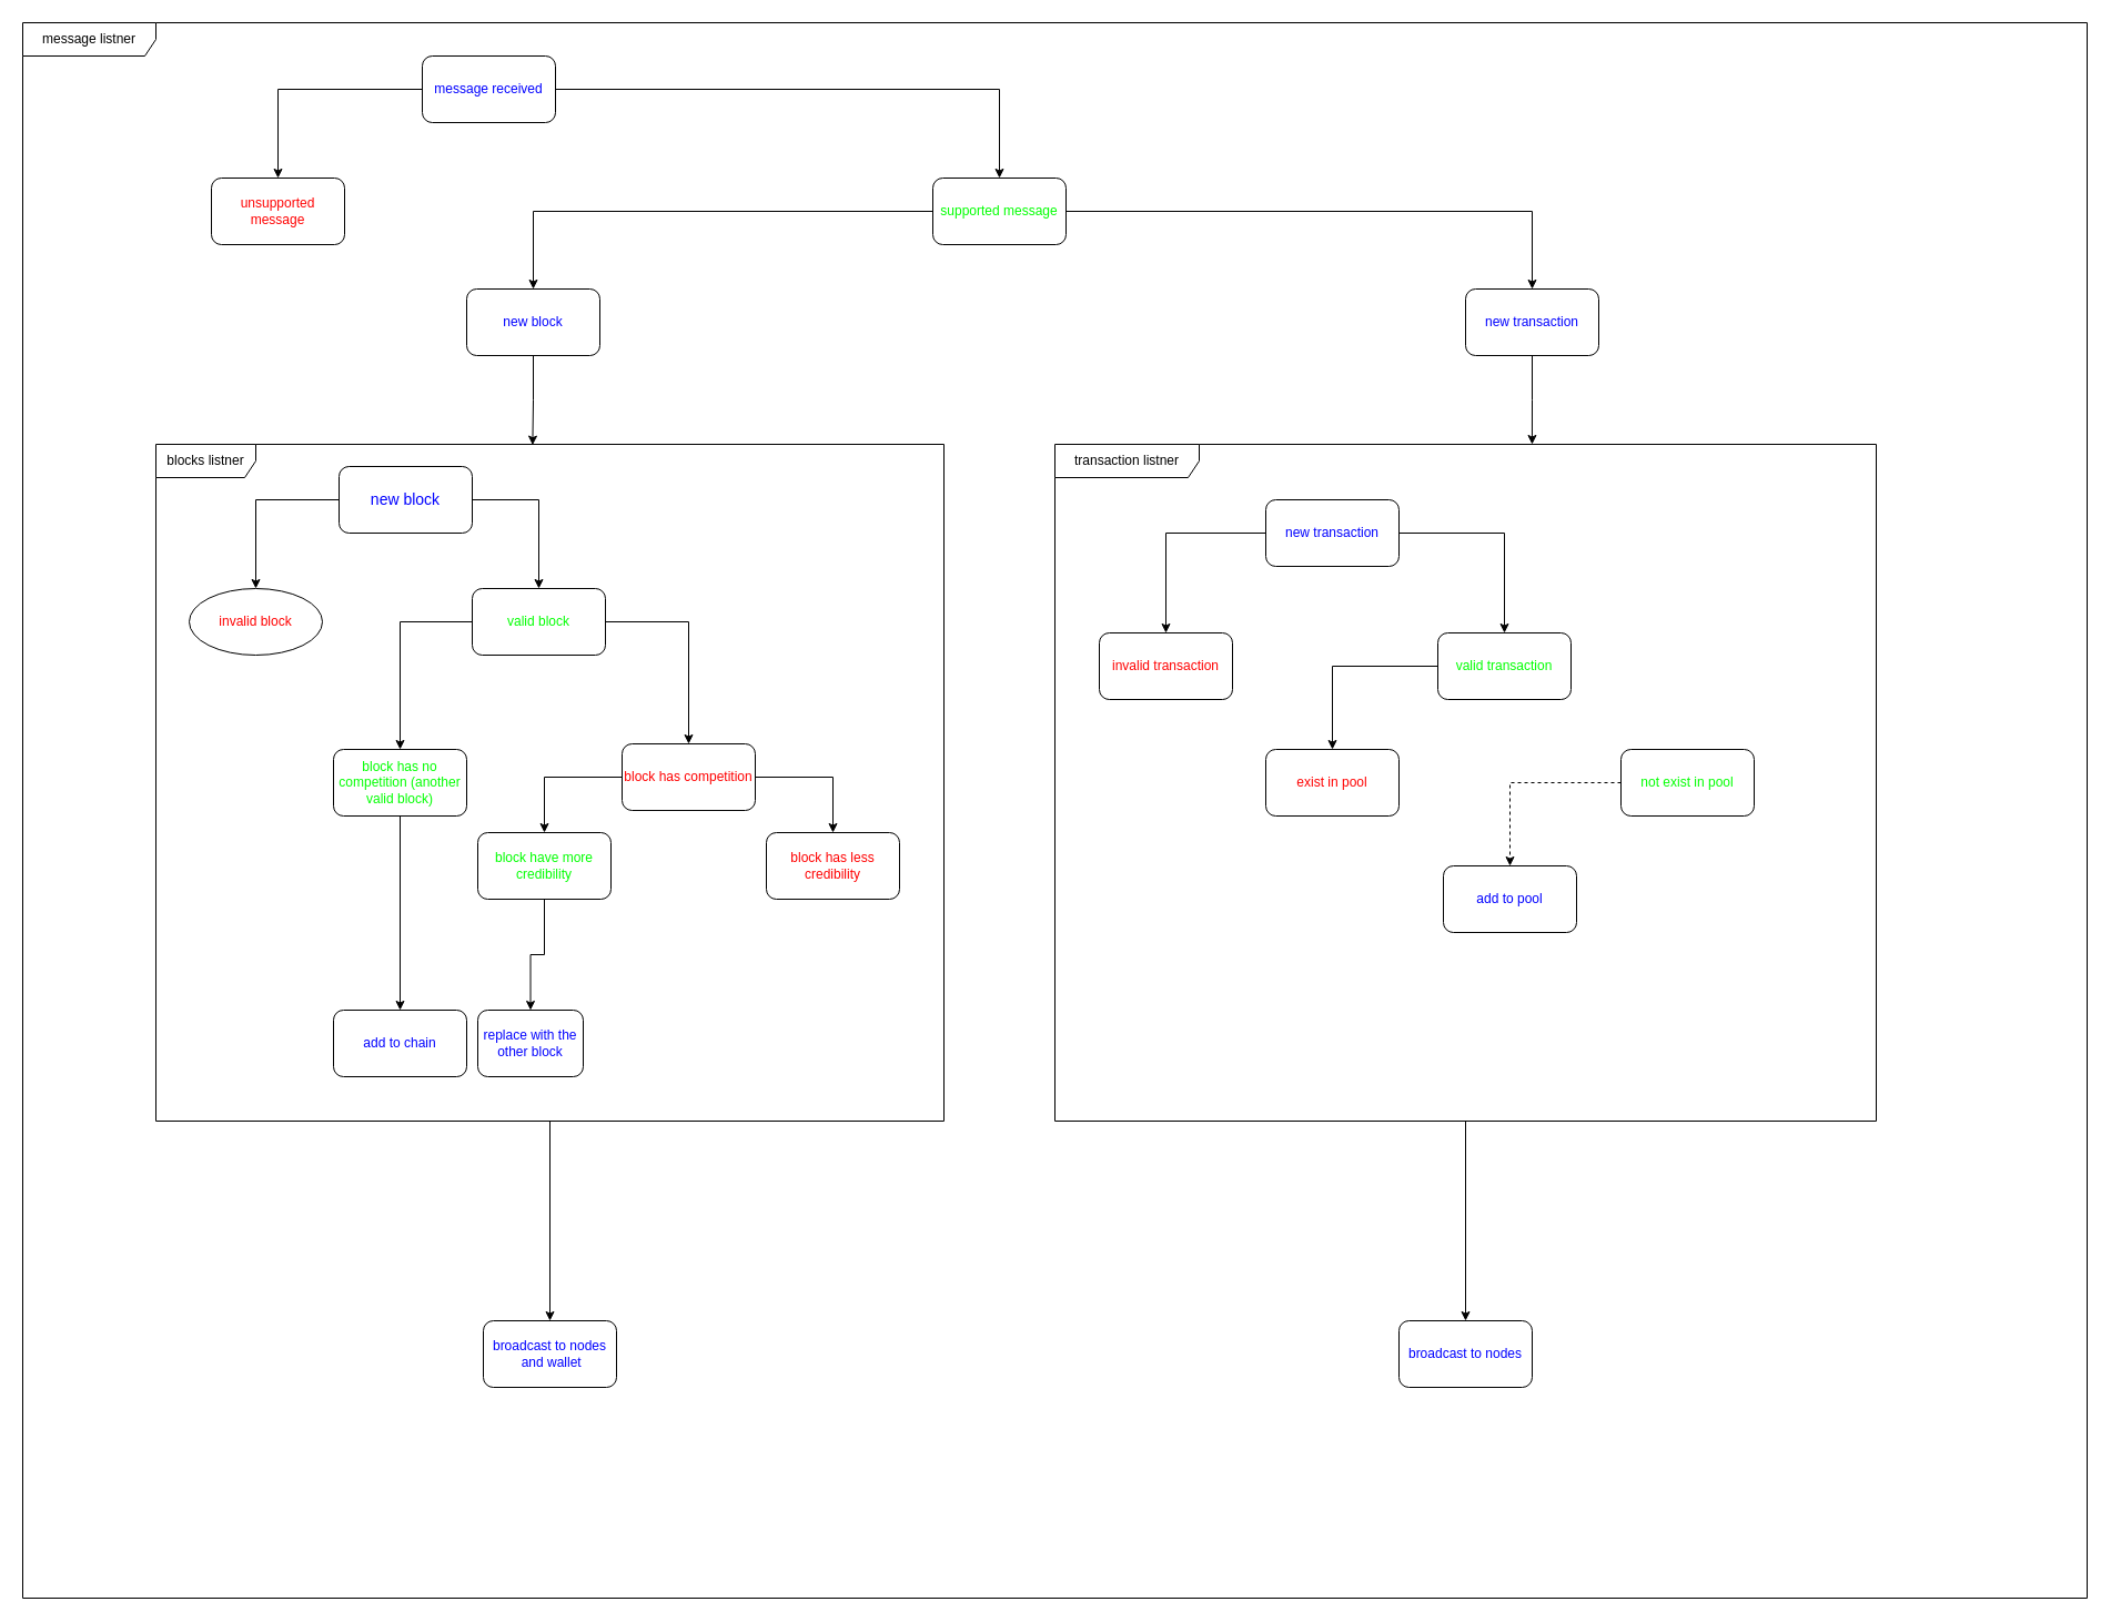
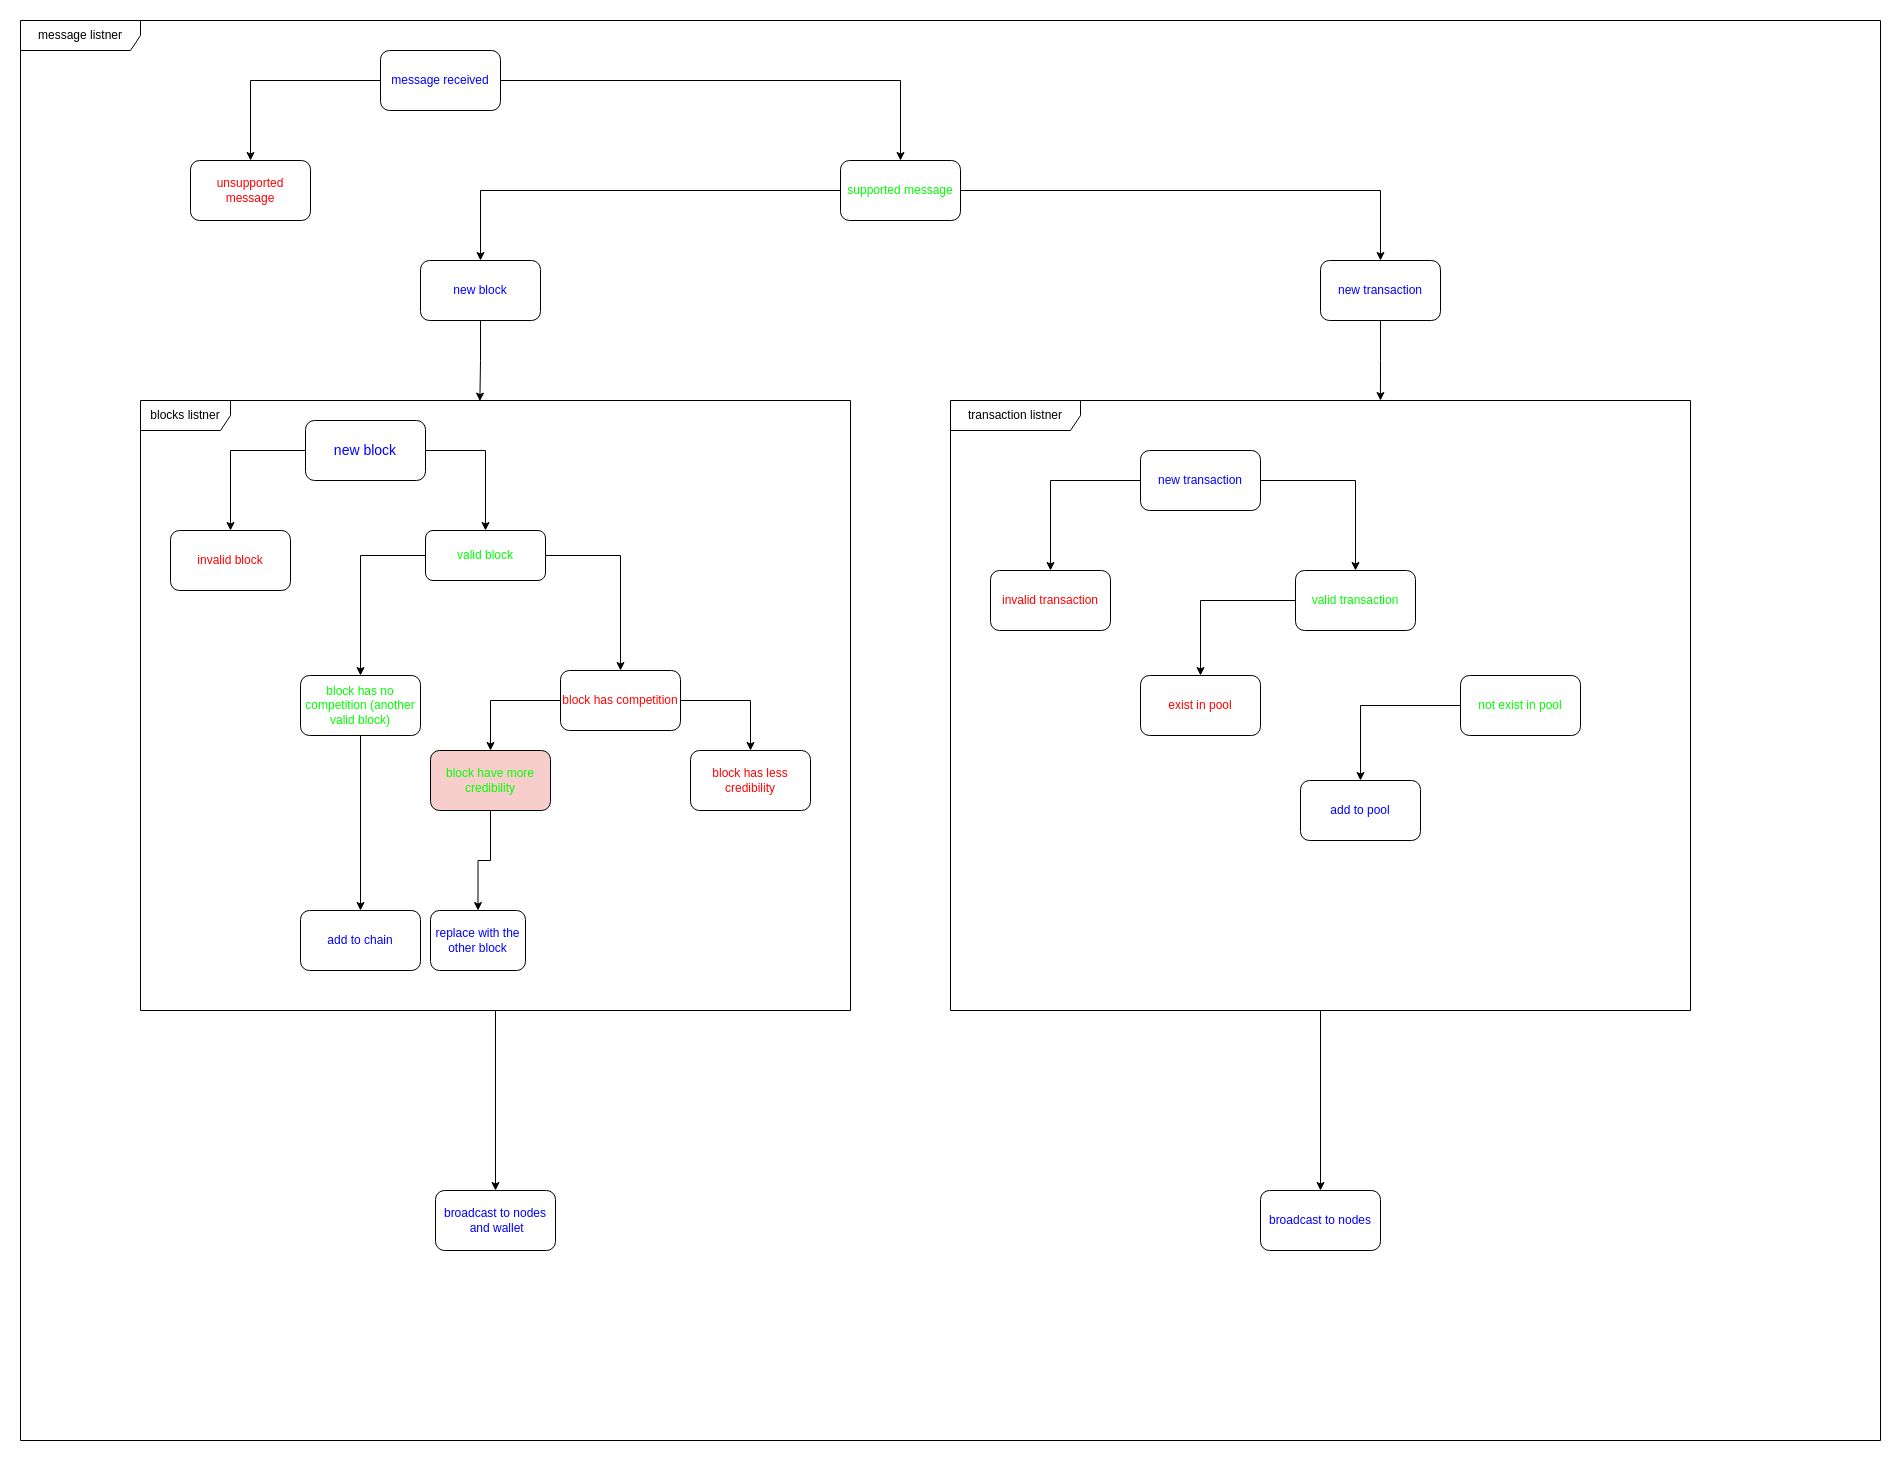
- <mxCell id="10" value="&lt;font color=&quot;#FF0000&quot;&gt;invalid block&lt;br&gt;&lt;/font&gt;" style="ellipse;whiteSpace=wrap;html=1;" vertex="1" parent="1"><mxGeometry x="170" y="530" width="120" height="60" as="geometry" /></mxCell>
+ <mxCell id="10" value="&lt;font color=&quot;#FF0000&quot;&gt;invalid block&lt;br&gt;&lt;/font&gt;" style="rounded=1;whiteSpace=wrap;html=1;" vertex="1" parent="1"><mxGeometry x="170" y="530" width="120" height="60" as="geometry" /></mxCell>
- <mxCell id="13" value="&lt;div&gt;&lt;font color=&quot;#00FF00&quot;&gt;valid block&lt;/font&gt;&lt;/div&gt;" style="rounded=1;whiteSpace=wrap;html=1;" vertex="1" parent="1"><mxGeometry x="425" y="530" width="120" height="60" as="geometry" /></mxCell>
+ <mxCell id="13" value="&lt;div&gt;&lt;font color=&quot;#00FF00&quot;&gt;valid block&lt;/font&gt;&lt;/div&gt;" style="rounded=1;whiteSpace=wrap;html=1;" vertex="1" parent="1"><mxGeometry x="425" y="530" width="120" height="50" as="geometry" /></mxCell>
- <mxCell id="31" value="" style="edgeStyle=orthogonalEdgeStyle;rounded=0;orthogonalLoop=1;jettySize=auto;html=1;dashed=1;" edge="1" parent="1" source="32" target="33"><mxGeometry relative="1" as="geometry" /></mxCell>
+ <mxCell id="31" value="" style="edgeStyle=orthogonalEdgeStyle;rounded=0;orthogonalLoop=1;jettySize=auto;html=1;" edge="1" parent="1" source="32" target="33"><mxGeometry relative="1" as="geometry" /></mxCell>
- <mxCell id="21" value="&lt;div&gt;&lt;font color=&quot;#00FF00&quot;&gt;block have more credibility&lt;/font&gt;&lt;/div&gt;" style="rounded=1;whiteSpace=wrap;html=1;" vertex="1" parent="1"><mxGeometry x="430" y="750" width="120" height="60" as="geometry" /></mxCell>
+ <mxCell id="21" value="&lt;div&gt;&lt;font color=&quot;#00FF00&quot;&gt;block have more credibility&lt;/font&gt;&lt;/div&gt;" style="rounded=1;whiteSpace=wrap;html=1;fillColor=#f8cecc;" vertex="1" parent="1"><mxGeometry x="430" y="750" width="120" height="60" as="geometry" /></mxCell>
